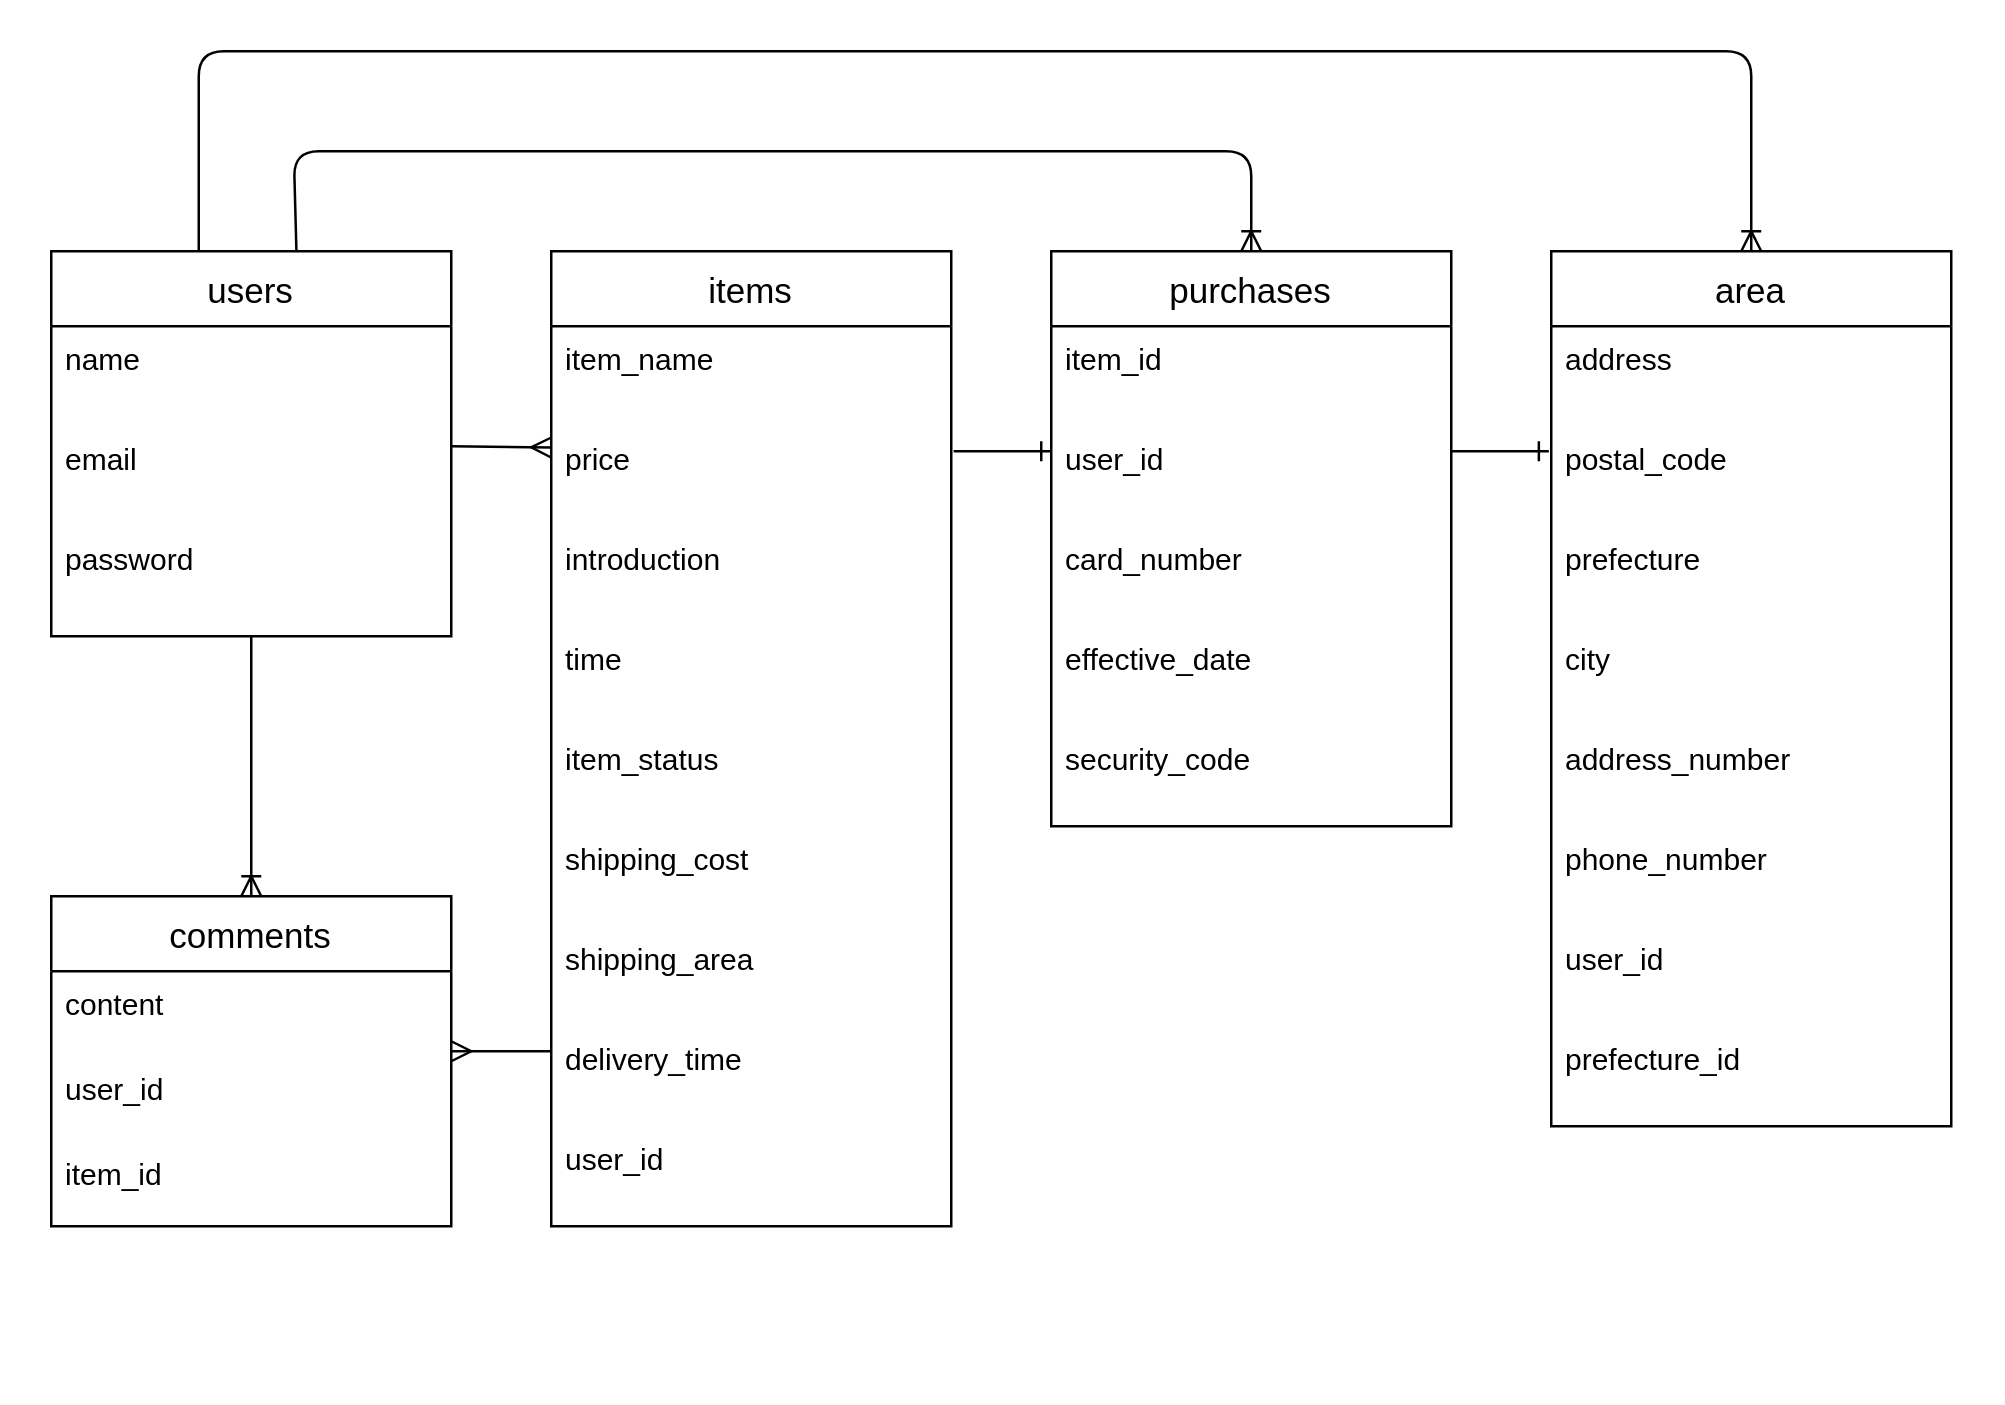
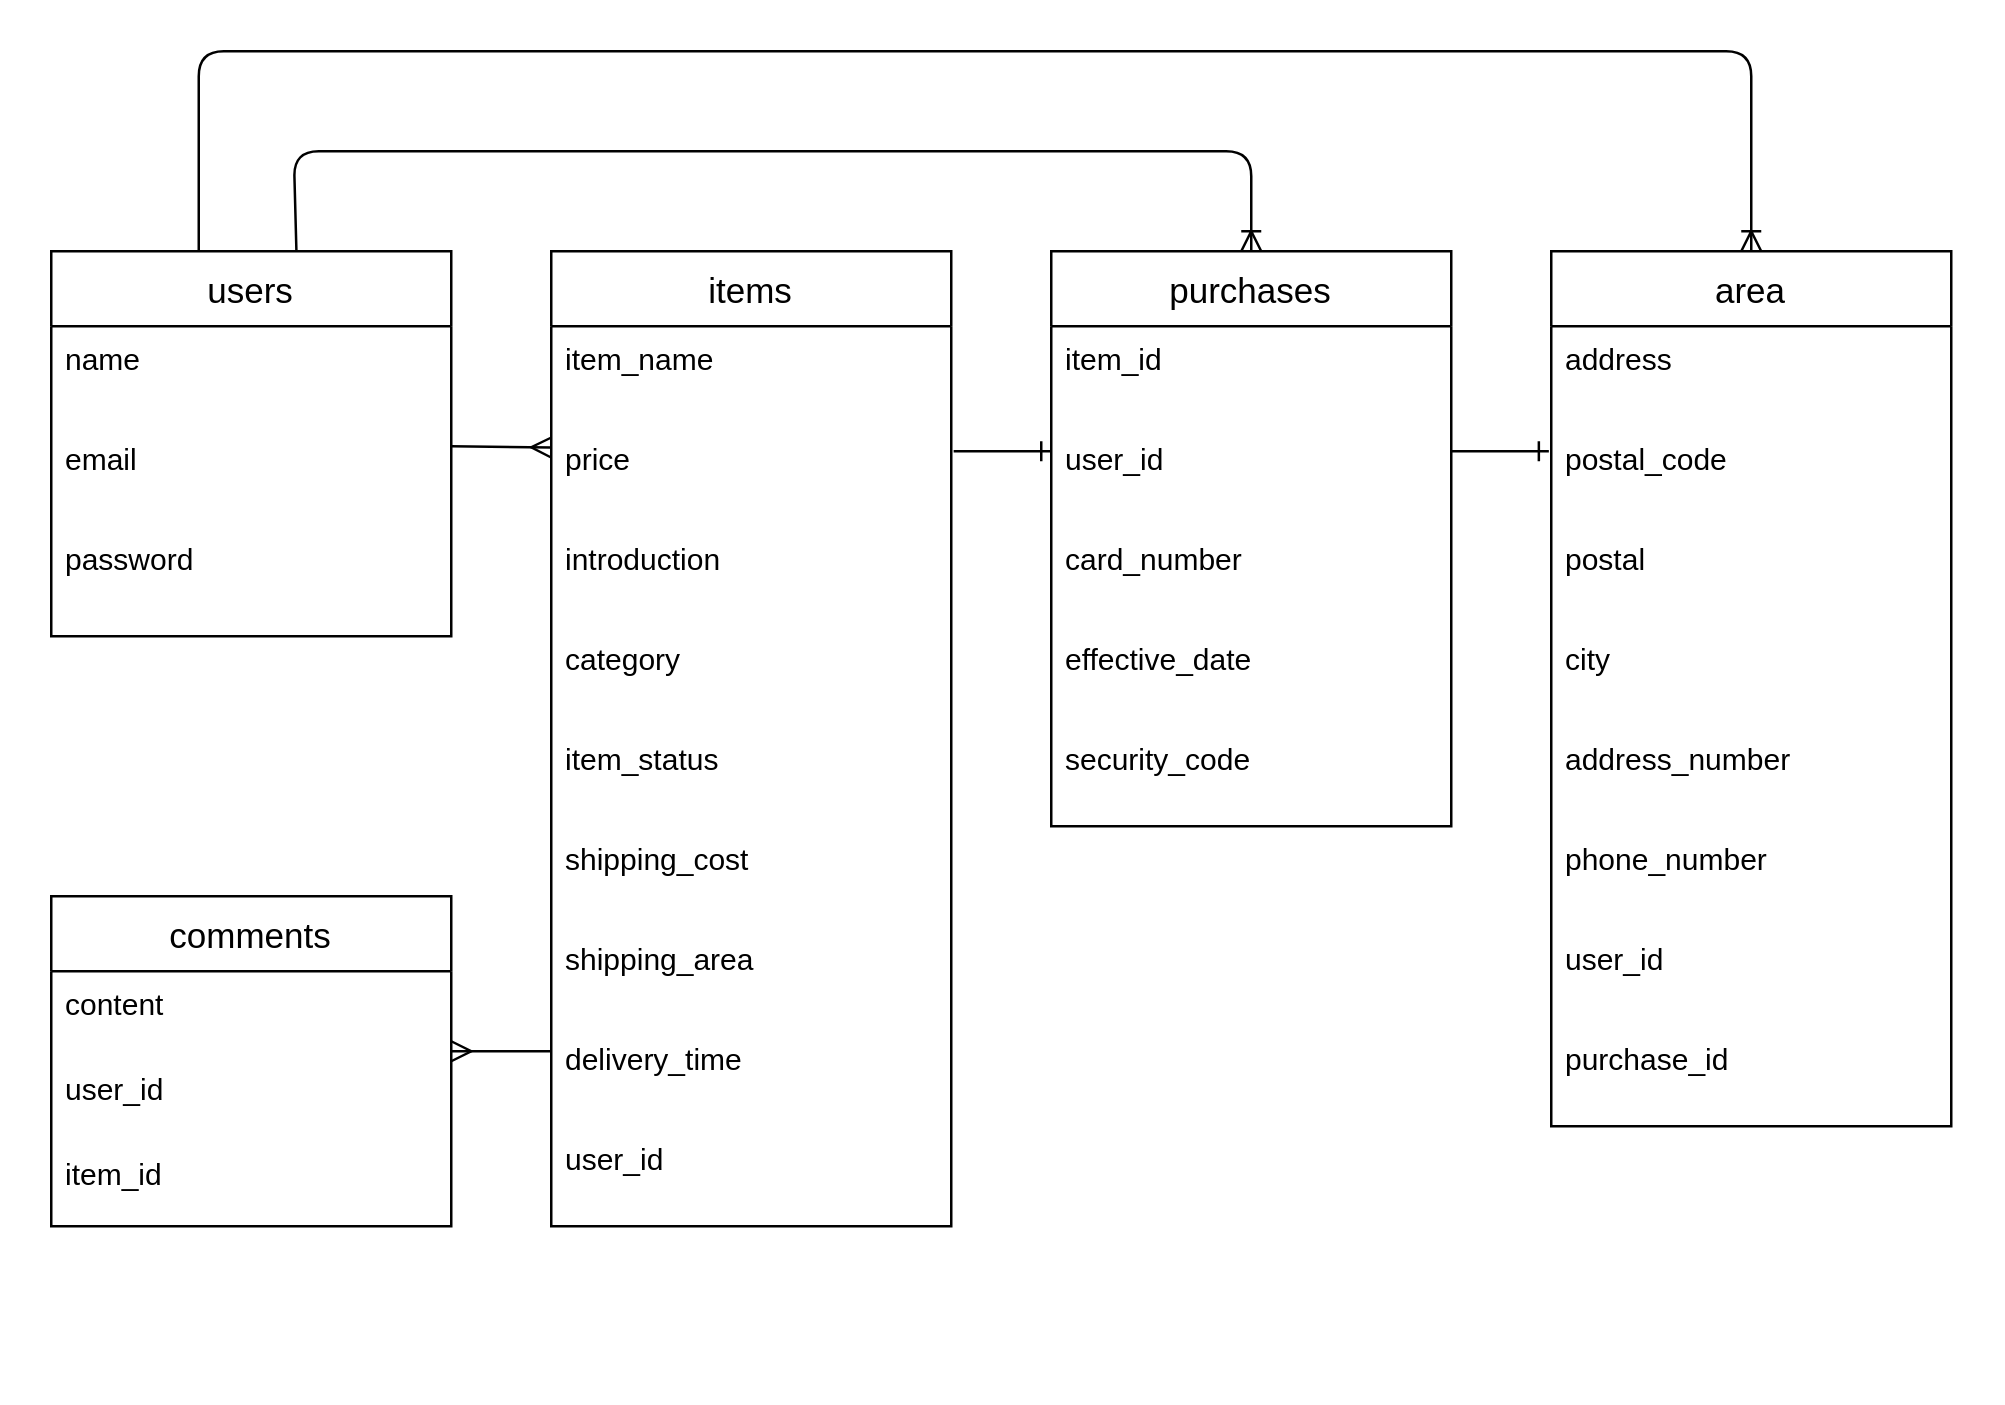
- <mxCell id="32" value="prefecture" style="text;strokeColor=none;fillColor=none;spacingLeft=4;spacingRight=4;overflow=hidden;rotatable=0;points=[[0,0.5],[1,0.5]];portConstraint=eastwest;fontSize=12;" vertex="1" parent="29"><mxGeometry y="110" width="160" height="40" as="geometry" /></mxCell>
+ <mxCell id="32" value="postal" style="text;strokeColor=none;fillColor=none;spacingLeft=4;spacingRight=4;overflow=hidden;rotatable=0;points=[[0,0.5],[1,0.5]];portConstraint=eastwest;fontSize=12;" vertex="1" parent="29"><mxGeometry y="110" width="160" height="40" as="geometry" /></mxCell>
- <mxCell id="10" value="time" style="text;strokeColor=none;fillColor=none;spacingLeft=4;spacingRight=4;overflow=hidden;rotatable=0;points=[[0,0.5],[1,0.5]];portConstraint=eastwest;fontSize=12;" parent="6" vertex="1"><mxGeometry y="150" width="160" height="40" as="geometry" /></mxCell>
+ <mxCell id="10" value="category" style="text;strokeColor=none;fillColor=none;spacingLeft=4;spacingRight=4;overflow=hidden;rotatable=0;points=[[0,0.5],[1,0.5]];portConstraint=eastwest;fontSize=12;" parent="6" vertex="1"><mxGeometry y="150" width="160" height="40" as="geometry" /></mxCell>
- <mxCell id="42" value="" style="fontSize=12;html=1;endArrow=ERoneToMany;entryX=0.5;entryY=0;entryDx=0;entryDy=0;exitX=0.5;exitY=1;exitDx=0;exitDy=0;exitPerimeter=0;" edge="1" parent="1" source="5" target="23"><mxGeometry width="100" height="100" relative="1" as="geometry"><mxPoint x="100" y="300" as="sourcePoint" /><mxPoint x="200" y="154" as="targetPoint" /></mxGeometry></mxCell>
- <mxCell id="37" value="prefecture_id" style="text;strokeColor=none;fillColor=none;spacingLeft=4;spacingRight=4;overflow=hidden;rotatable=0;points=[[0,0.5],[1,0.5]];portConstraint=eastwest;fontSize=12;" vertex="1" parent="29"><mxGeometry y="310" width="160" height="40" as="geometry" /></mxCell>
+ <mxCell id="37" value="purchase_id" style="text;strokeColor=none;fillColor=none;spacingLeft=4;spacingRight=4;overflow=hidden;rotatable=0;points=[[0,0.5],[1,0.5]];portConstraint=eastwest;fontSize=12;" vertex="1" parent="29"><mxGeometry y="310" width="160" height="40" as="geometry" /></mxCell>
